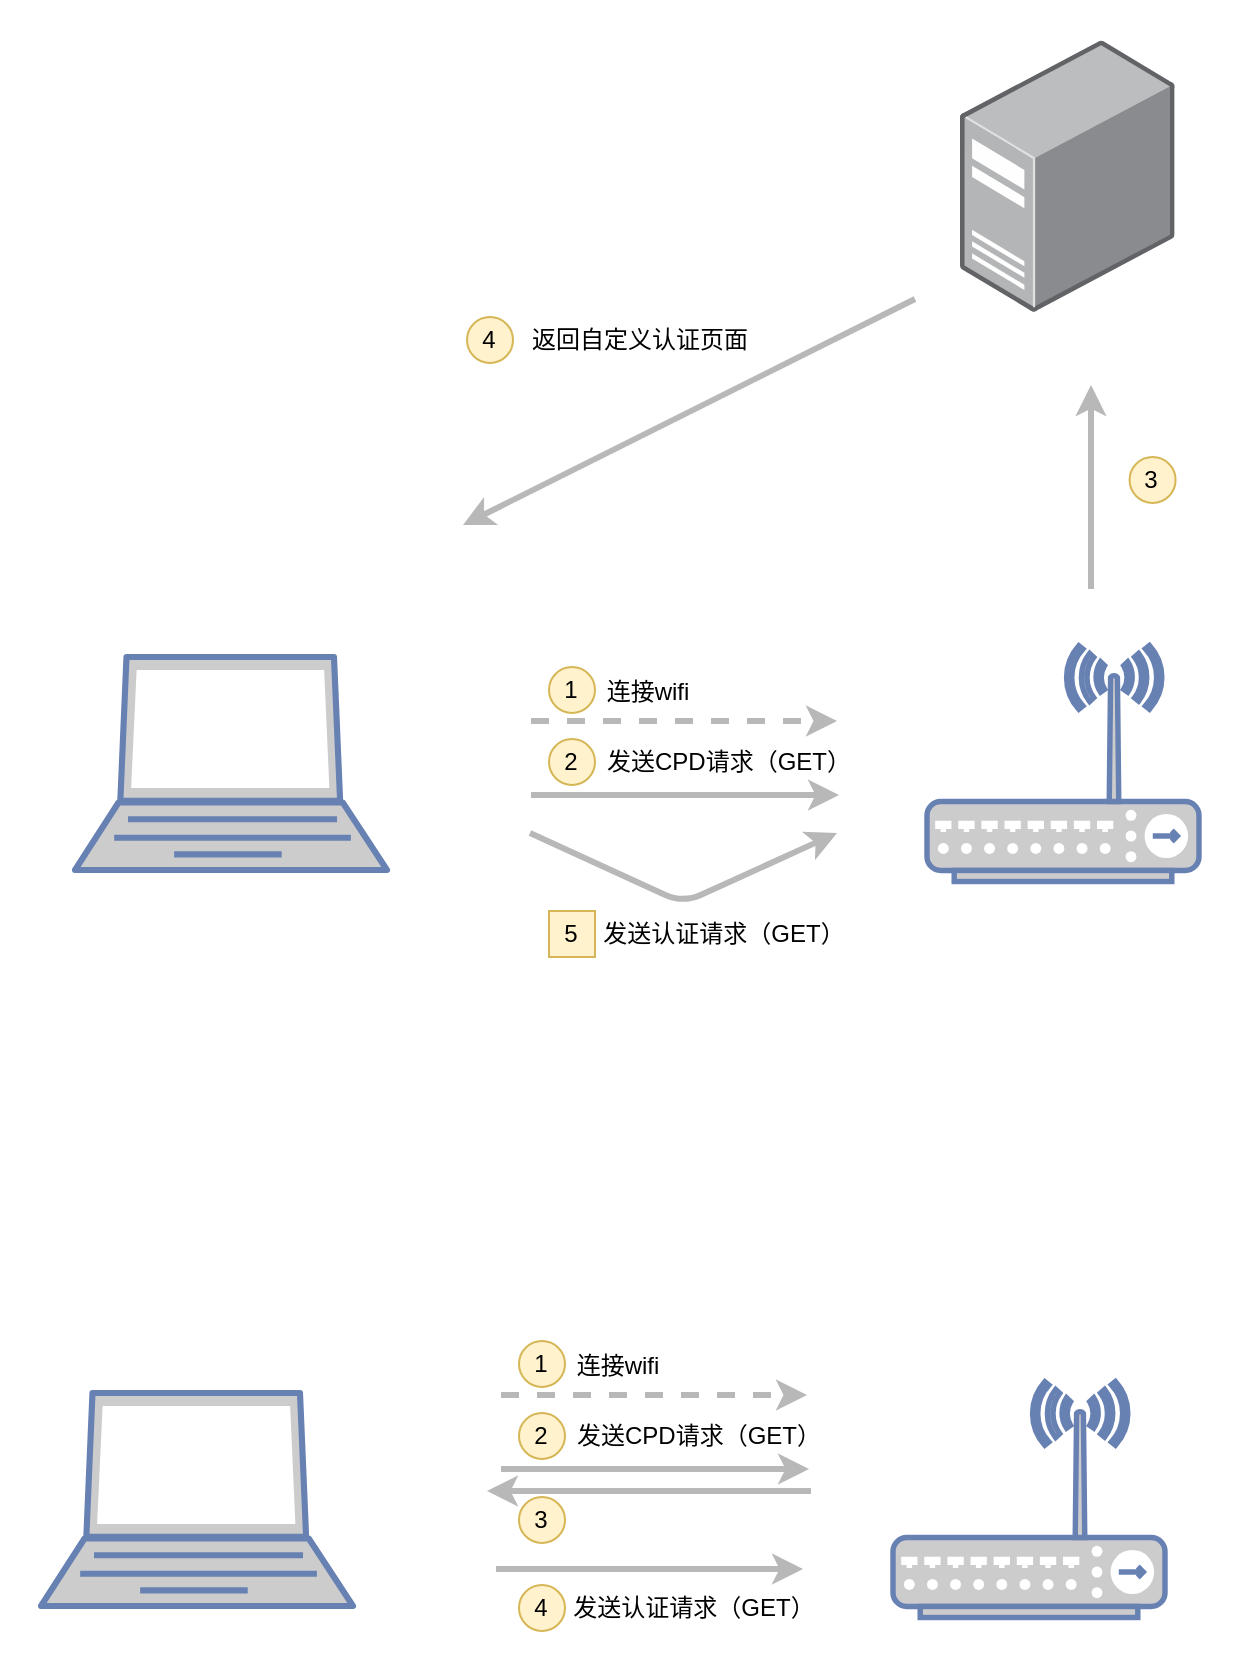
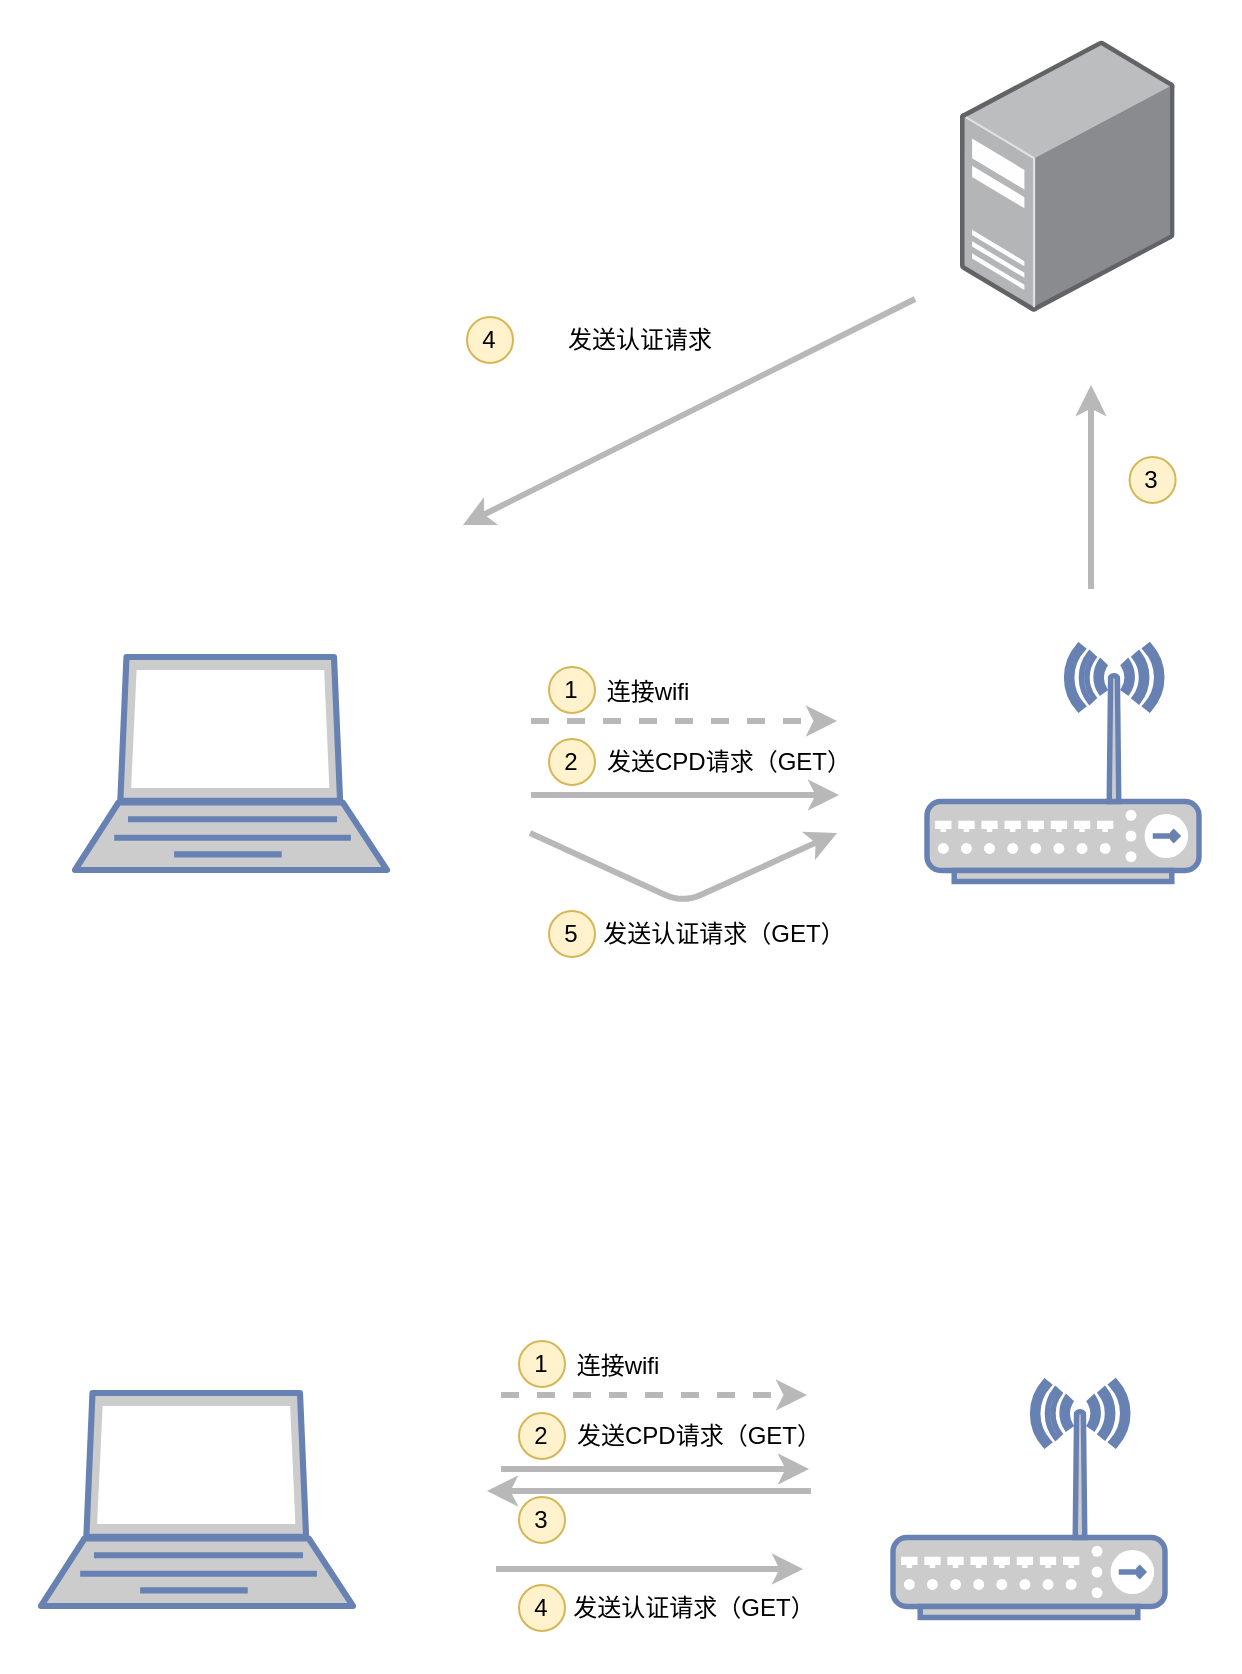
- <mxCell id="31" value="返回自定义认证页面" style="text;html=1;strokeColor=none;fillColor=none;align=center;verticalAlign=middle;whiteSpace=wrap;rounded=0;" vertex="1" parent="1"><mxGeometry x="259" y="159.5" width="122" height="20" as="geometry" /></mxCell>
+ <mxCell id="31" value="发送认证请求" style="text;html=1;strokeColor=none;fillColor=none;align=center;verticalAlign=middle;whiteSpace=wrap;rounded=0;" vertex="1" parent="1"><mxGeometry x="259" y="159.5" width="122" height="20" as="geometry" /></mxCell>
- <mxCell id="13" value="5" style="whiteSpace=wrap;html=1;aspect=fixed;fillColor=#fff2cc;strokeColor=#d6b656;direction=south;rounded=0;" vertex="1" parent="1"><mxGeometry x="274" y="455" width="23" height="23" as="geometry" /></mxCell>
+ <mxCell id="13" value="5" style="ellipse;whiteSpace=wrap;html=1;aspect=fixed;fillColor=#fff2cc;strokeColor=#d6b656;direction=south;" vertex="1" parent="1"><mxGeometry x="274" y="455" width="23" height="23" as="geometry" /></mxCell>
